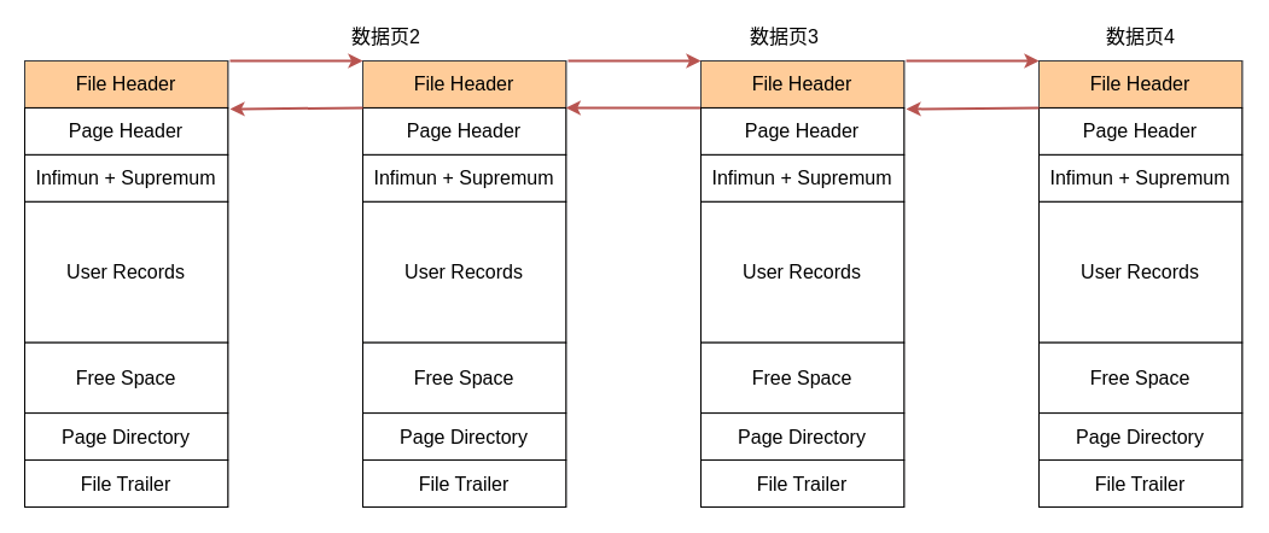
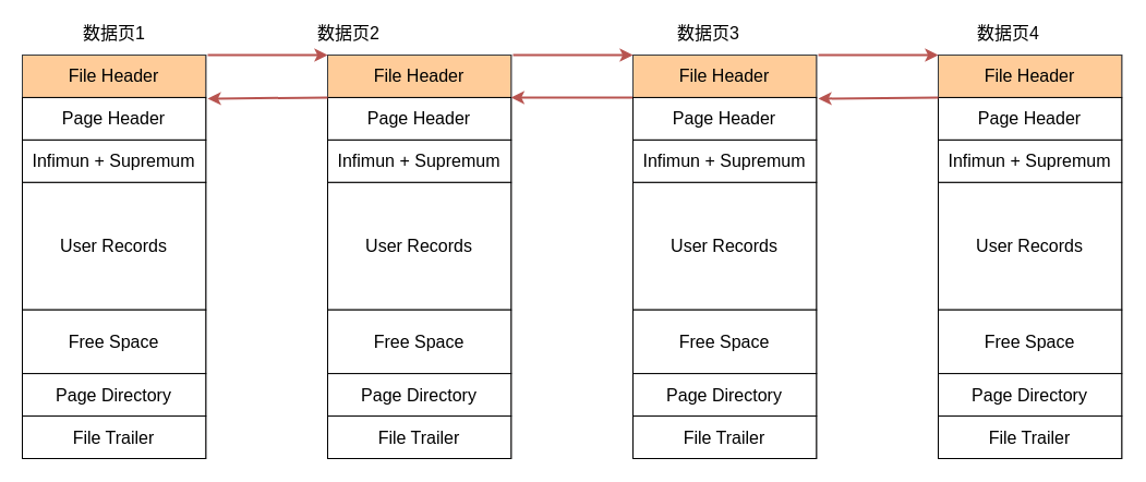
+ <mxCell id="42" value="数据页1" style="text;html=1;align=center;verticalAlign=middle;resizable=0;points=[];autosize=1;strokeColor=none;fillColor=none;fontSize=16;" vertex="1" parent="1"><mxGeometry x="69.13" y="20" width="70" height="20" as="geometry" /></mxCell>
- <mxCell id="45" value="数据页4" style="text;html=1;align=center;verticalAlign=middle;resizable=0;points=[];autosize=1;strokeColor=none;fillColor=none;fontSize=16;" vertex="1" parent="1"><mxGeometry x="909.13" y="20" width="70" height="20" as="geometry" /></mxCell>
+ <mxCell id="45" value="数据页4" style="text;html=1;align=center;verticalAlign=middle;resizable=0;points=[];autosize=1;strokeColor=none;fillColor=none;fontSize=16;" vertex="1" parent="1"><mxGeometry x="889.13" y="20" width="70" height="20" as="geometry" /></mxCell>
